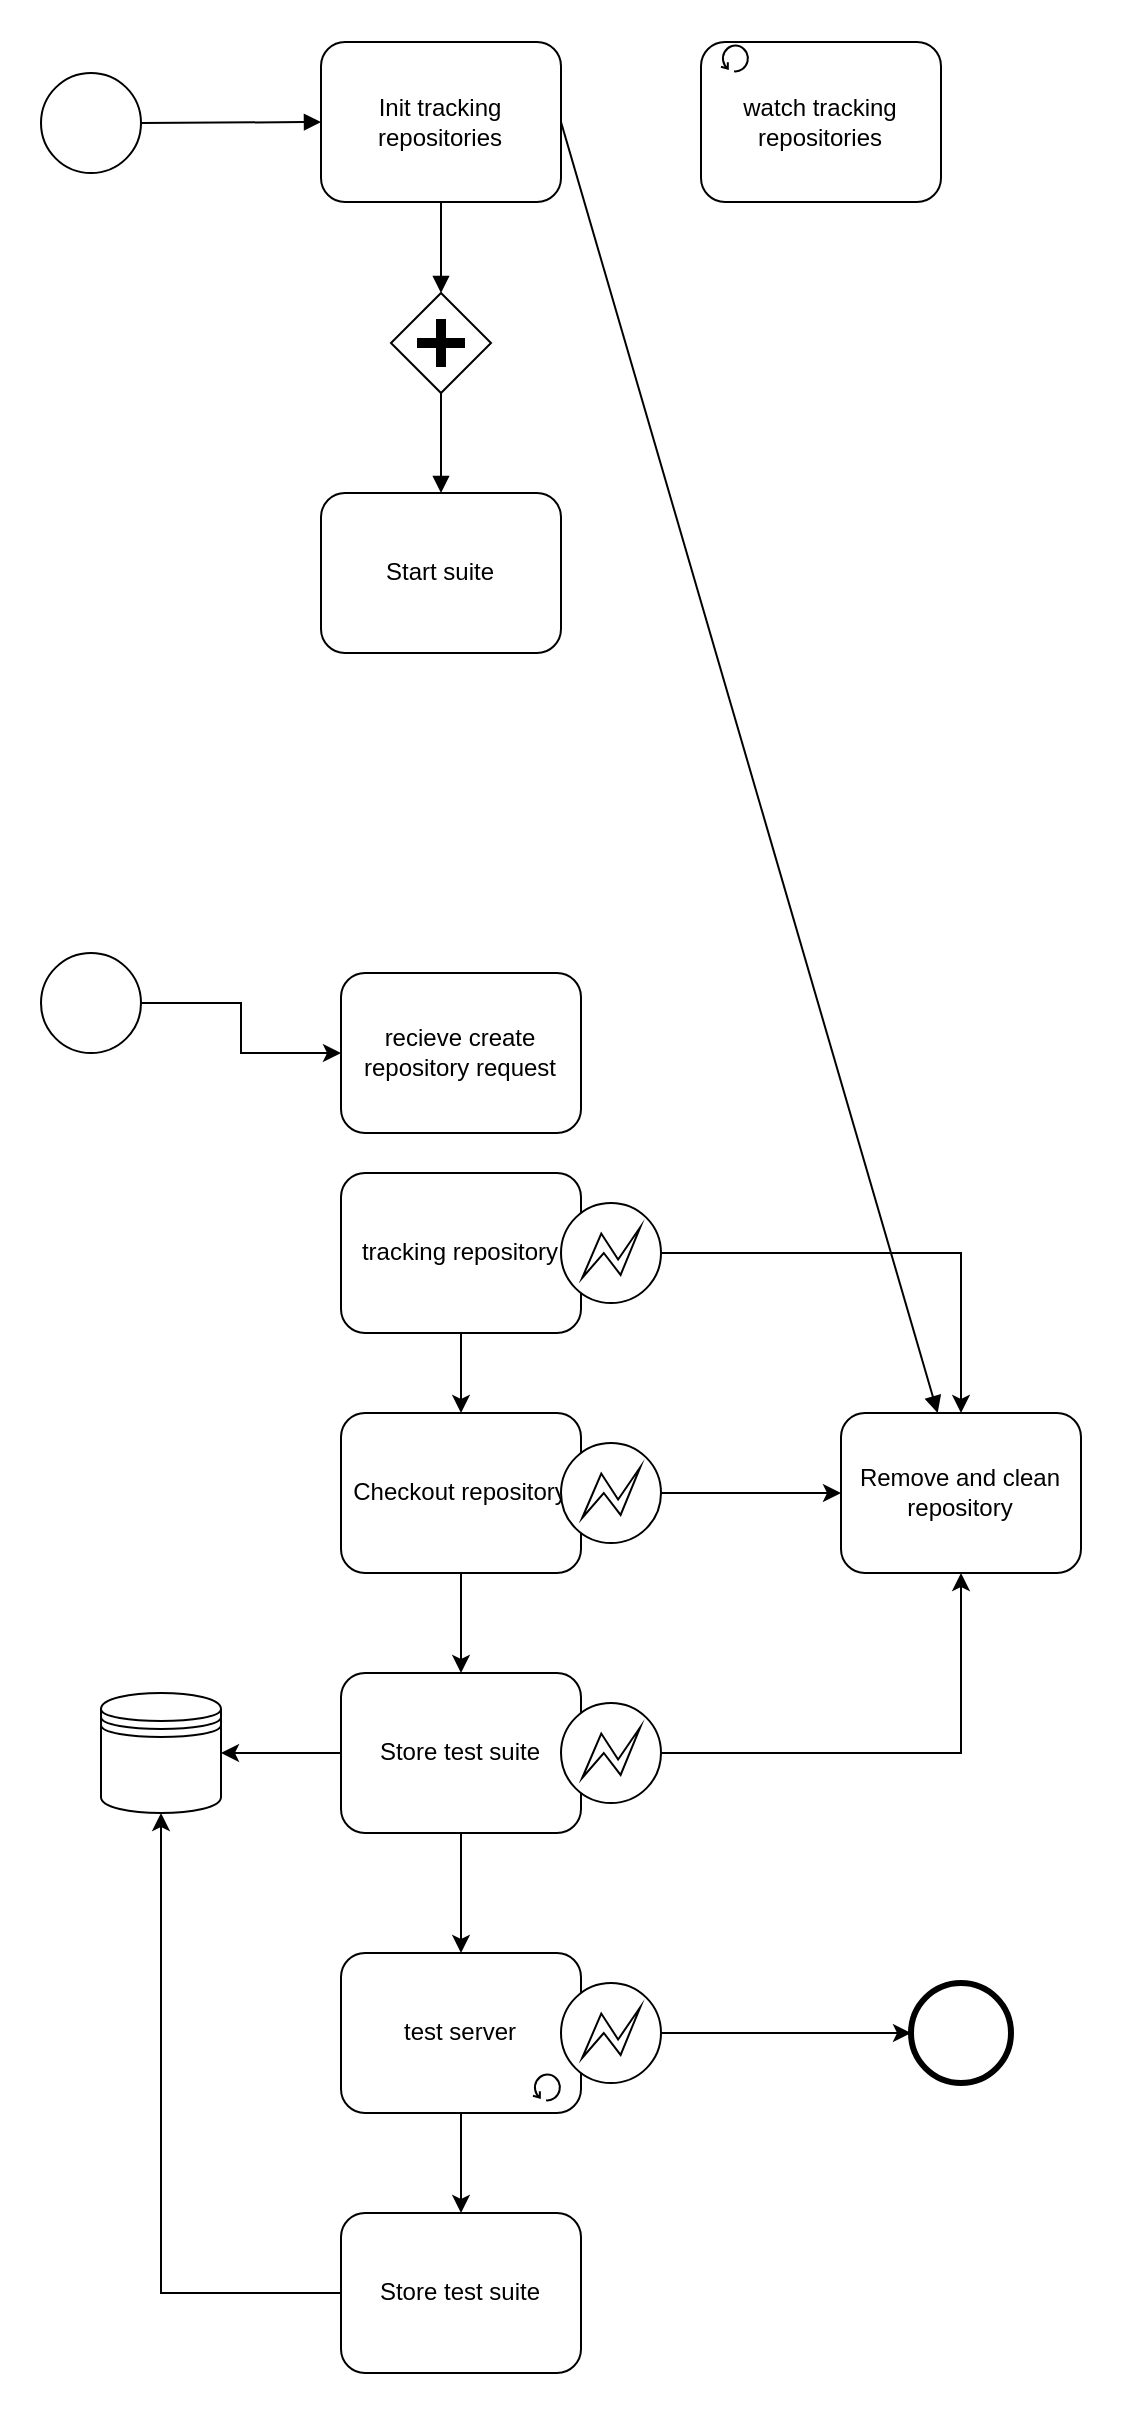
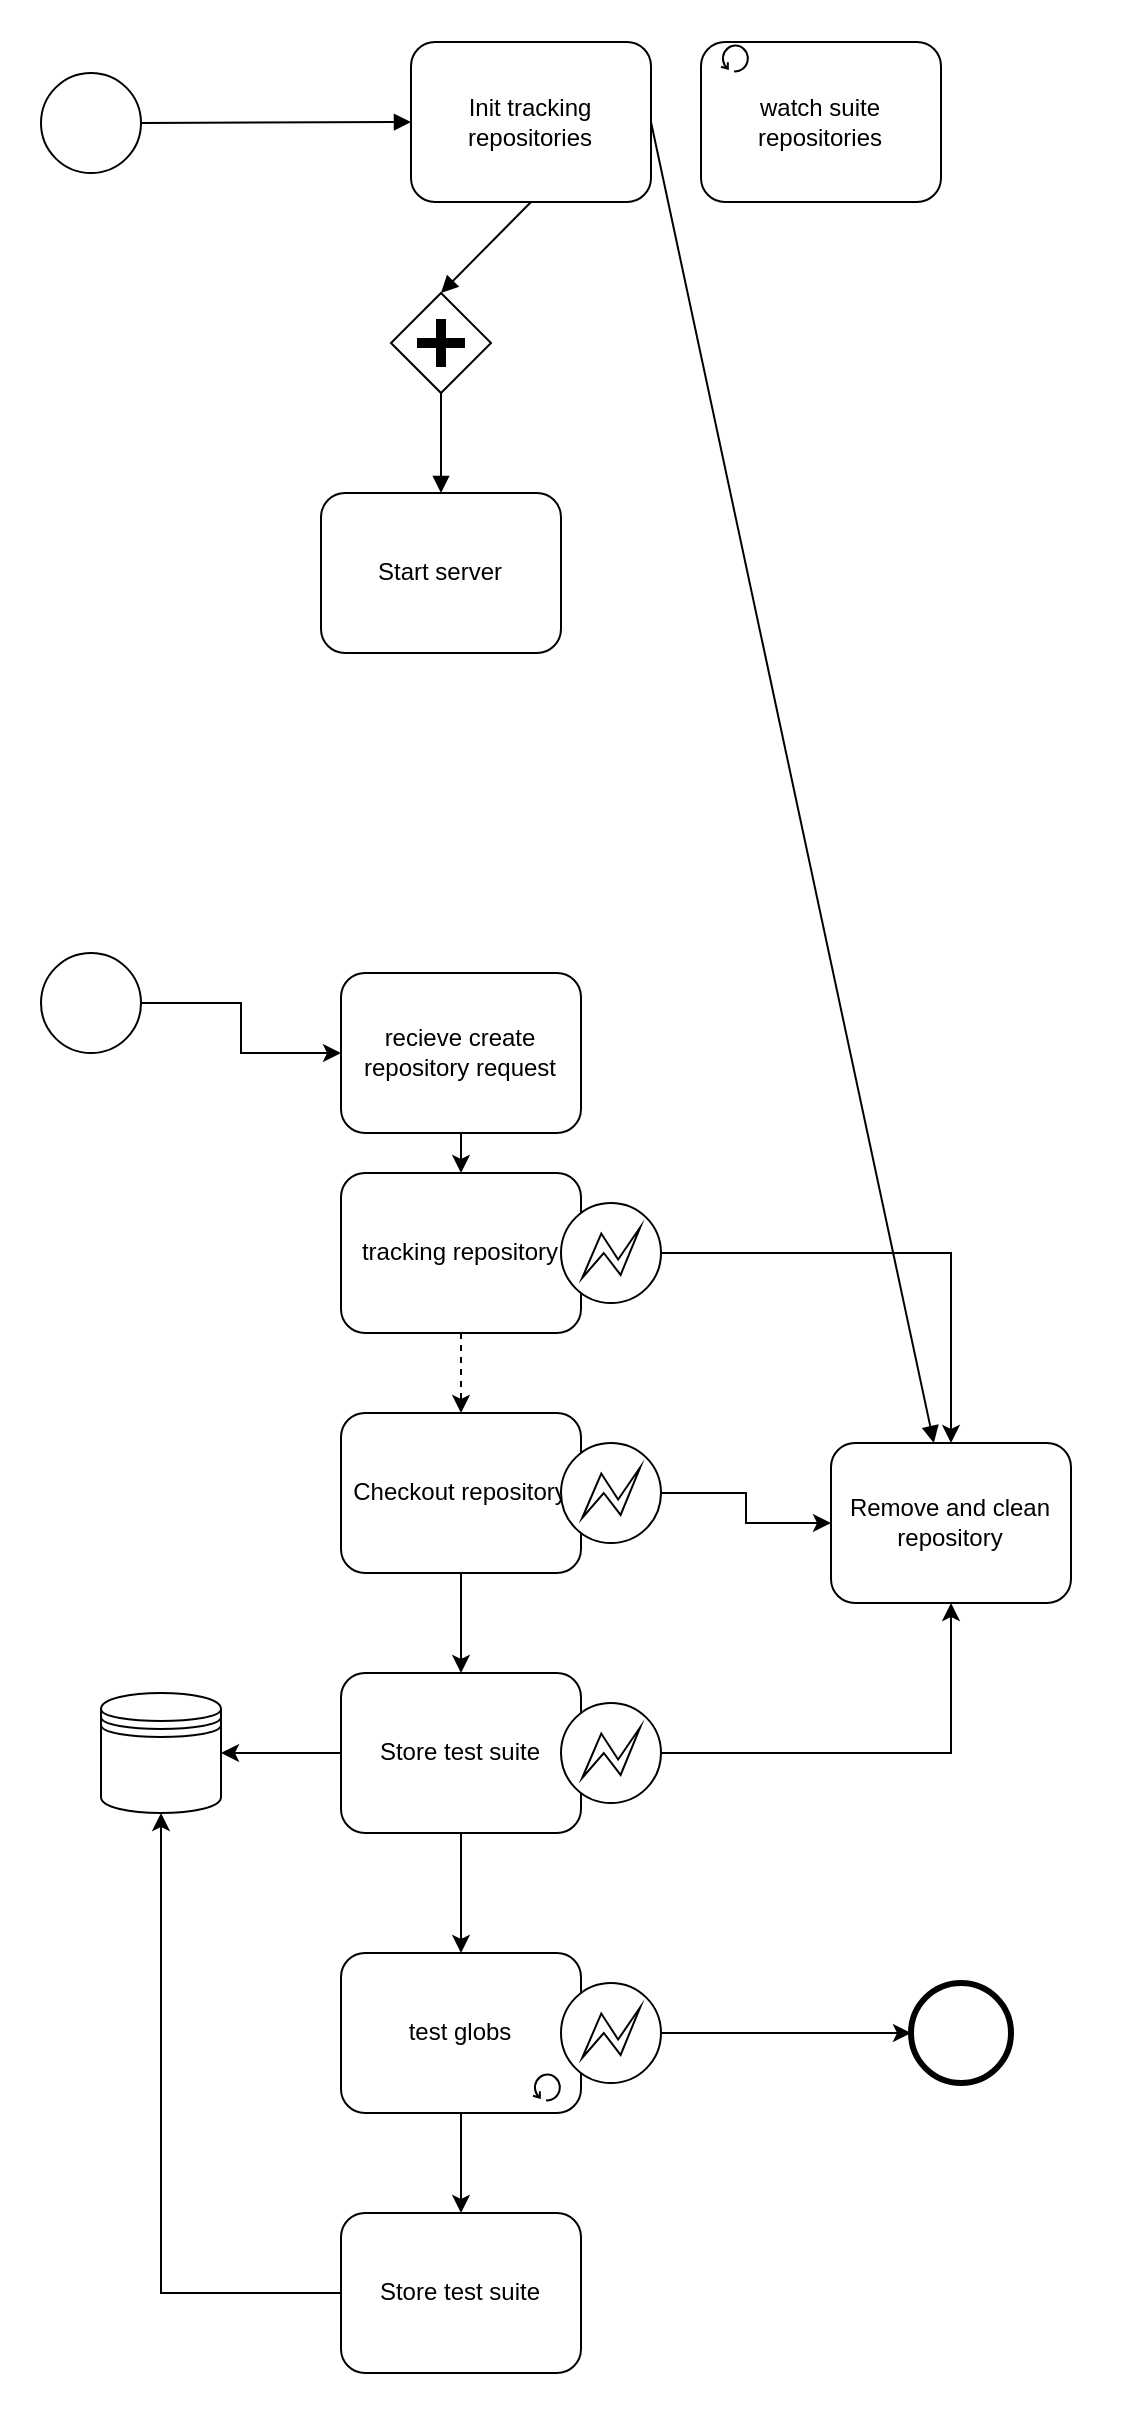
- <mxCell id="3" value="Init tracking repositories" style="shape=ext;rounded=1;html=1;whiteSpace=wrap;" vertex="1" parent="1"><mxGeometry x="160" y="20.5" width="120" height="80" as="geometry" /></mxCell>
+ <mxCell id="3" value="Init tracking repositories" style="shape=ext;rounded=1;html=1;whiteSpace=wrap;" vertex="1" parent="1"><mxGeometry x="205" y="20.5" width="120" height="80" as="geometry" /></mxCell>
- <mxCell id="2" value="watch tracking repositories" style="shape=ext;rounded=1;html=1;whiteSpace=wrap;" vertex="1" parent="1"><mxGeometry x="350" y="20.5" width="120" height="80" as="geometry" /></mxCell>
+ <mxCell id="2" value="watch suite repositories" style="shape=ext;rounded=1;html=1;whiteSpace=wrap;" vertex="1" parent="1"><mxGeometry x="350" y="20.5" width="120" height="80" as="geometry" /></mxCell>
- <mxCell id="10" value="Start suite" style="shape=ext;rounded=1;html=1;whiteSpace=wrap;" vertex="1" parent="1"><mxGeometry x="160" y="246" width="120" height="80" as="geometry" /></mxCell>
+ <mxCell id="10" value="Start server" style="shape=ext;rounded=1;html=1;whiteSpace=wrap;" vertex="1" parent="1"><mxGeometry x="160" y="246" width="120" height="80" as="geometry" /></mxCell>
+ <mxCell id="14" style="edgeStyle=orthogonalEdgeStyle;rounded=0;orthogonalLoop=1;jettySize=auto;html=1;exitX=0.5;exitY=1;exitDx=0;exitDy=0;entryX=0.5;entryY=0;entryDx=0;entryDy=0;" edge="1" parent="1" source="15" target="17"><mxGeometry relative="1" as="geometry" /></mxCell>
- <mxCell id="16" style="edgeStyle=orthogonalEdgeStyle;rounded=0;orthogonalLoop=1;jettySize=auto;html=1;exitX=0.5;exitY=1;exitDx=0;exitDy=0;" edge="1" parent="1" source="17" target="24"><mxGeometry relative="1" as="geometry" /></mxCell>
+ <mxCell id="16" style="edgeStyle=orthogonalEdgeStyle;rounded=0;orthogonalLoop=1;jettySize=auto;html=1;exitX=0.5;exitY=1;exitDx=0;exitDy=0;dashed=1;" edge="1" parent="1" source="17" target="24"><mxGeometry relative="1" as="geometry" /></mxCell>
- <mxCell id="31" value="Remove and clean repository" style="shape=ext;rounded=1;html=1;whiteSpace=wrap;" vertex="1" parent="1"><mxGeometry x="420" y="706" width="120" height="80" as="geometry" /></mxCell>
+ <mxCell id="31" value="Remove and clean repository" style="shape=ext;rounded=1;html=1;whiteSpace=wrap;" vertex="1" parent="1"><mxGeometry x="415" y="721" width="120" height="80" as="geometry" /></mxCell>
- <mxCell id="22" value="test server" style="shape=ext;rounded=1;html=1;whiteSpace=wrap;" vertex="1" parent="1"><mxGeometry x="170" y="976" width="120" height="80" as="geometry" /></mxCell>
+ <mxCell id="22" value="test globs" style="shape=ext;rounded=1;html=1;whiteSpace=wrap;" vertex="1" parent="1"><mxGeometry x="170" y="976" width="120" height="80" as="geometry" /></mxCell>
